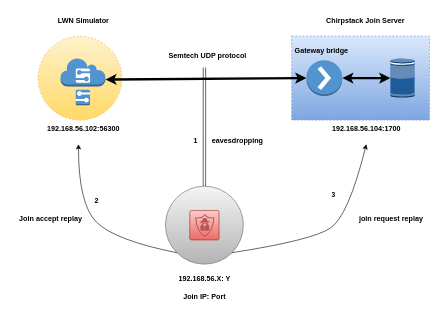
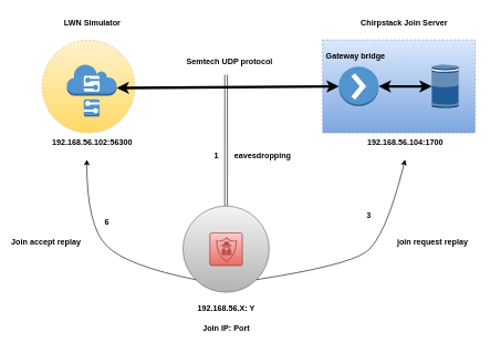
- <mxCell id="22" value="&lt;b&gt;2&lt;/b&gt;" style="text;html=1;align=center;verticalAlign=middle;resizable=0;points=[];autosize=1;strokeColor=none;fillColor=none;" vertex="1" parent="1"><mxGeometry x="145" y="320" width="30" height="30" as="geometry" /></mxCell>
+ <mxCell id="22" value="&lt;b&gt;6&lt;/b&gt;" style="text;html=1;align=center;verticalAlign=middle;resizable=0;points=[];autosize=1;strokeColor=none;fillColor=none;" vertex="1" parent="1"><mxGeometry x="145" y="320" width="30" height="30" as="geometry" /></mxCell>
- <mxCell id="24" value="&lt;b&gt;Join accept replay&amp;nbsp;&lt;/b&gt;" style="text;html=1;align=center;verticalAlign=middle;resizable=0;points=[];autosize=1;strokeColor=none;fillColor=none;" vertex="1" parent="1"><mxGeometry x="20" y="350" width="130" height="30" as="geometry" /></mxCell>
+ <mxCell id="24" value="&lt;b&gt;Join accept replay&amp;nbsp;&lt;/b&gt;" style="text;html=1;align=center;verticalAlign=middle;resizable=0;points=[];autosize=1;strokeColor=none;fillColor=none;" vertex="1" parent="1"><mxGeometry x="5" y="350" width="130" height="30" as="geometry" /></mxCell>
